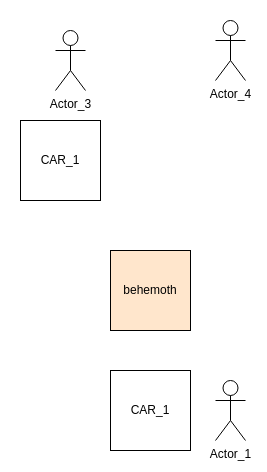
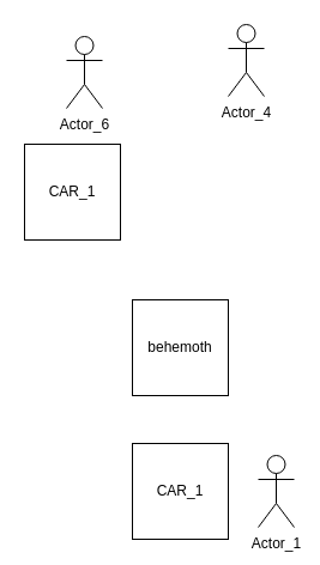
- <mxCell id="3" value="Actor_4" style="shape=umlActor;verticalLabelPosition=bottom;verticalAlign=top;html=1;outlineConnect=0;" vertex="1" parent="1"><mxGeometry x="215" y="20" width="30" height="60" as="geometry" /></mxCell>
+ <mxCell id="3" value="Actor_4" style="shape=umlActor;verticalLabelPosition=bottom;verticalAlign=top;html=1;outlineConnect=0;" vertex="1" parent="1"><mxGeometry x="190" y="20" width="30" height="60" as="geometry" /></mxCell>
- <mxCell id="6" value="Actor_3" style="shape=umlActor;verticalLabelPosition=bottom;verticalAlign=top;html=1;outlineConnect=0;" vertex="1" parent="1"><mxGeometry x="55" y="30" width="30" height="60" as="geometry" /></mxCell>
+ <mxCell id="6" value="Actor_6" style="shape=umlActor;verticalLabelPosition=bottom;verticalAlign=top;html=1;outlineConnect=0;" vertex="1" parent="1"><mxGeometry x="55" y="30" width="30" height="60" as="geometry" /></mxCell>
- <mxCell id="4" value="behemoth" style="whiteSpace=wrap;html=1;aspect=fixed;fillColor=#ffe6cc;" vertex="1" parent="1"><mxGeometry x="110" y="250" width="80" height="80" as="geometry" /></mxCell>
+ <mxCell id="4" value="behemoth" style="whiteSpace=wrap;html=1;aspect=fixed;" vertex="1" parent="1"><mxGeometry x="110" y="250" width="80" height="80" as="geometry" /></mxCell>
